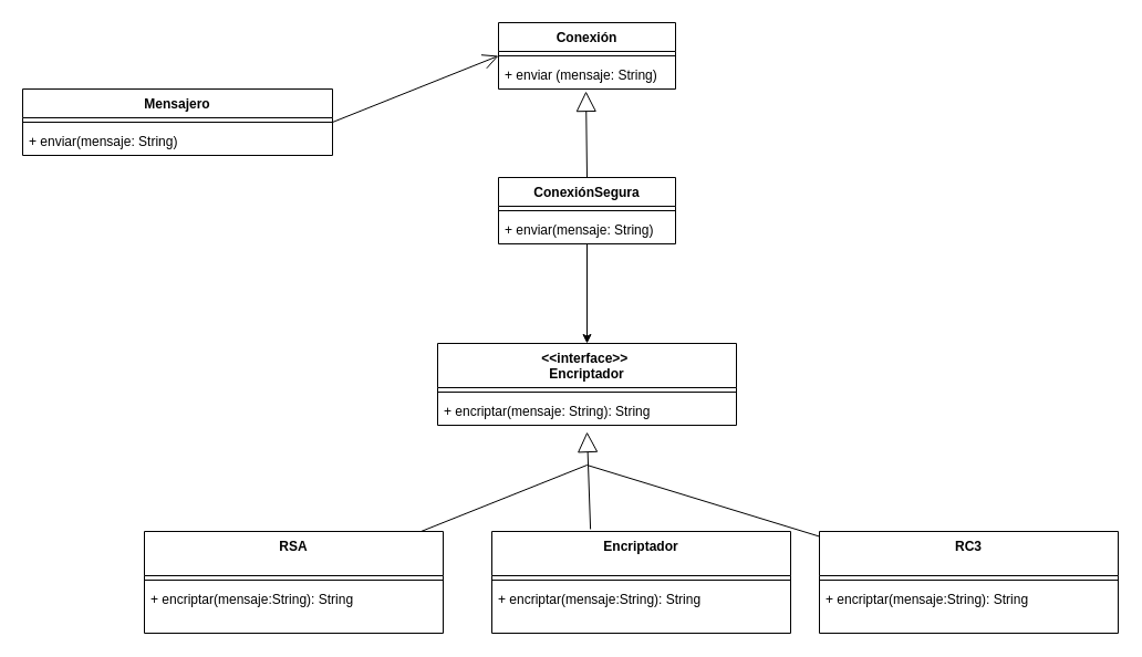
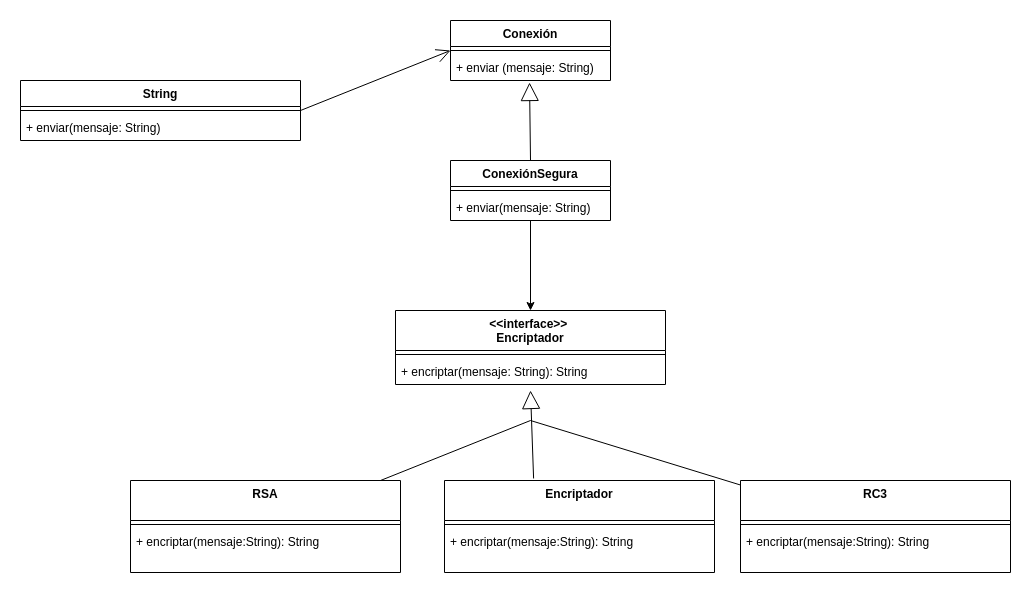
- <mxCell id="2" value="Mensajero" style="swimlane;fontStyle=1;align=center;verticalAlign=top;childLayout=stackLayout;horizontal=1;startSize=26;horizontalStack=0;resizeParent=1;resizeParentMax=0;resizeLast=0;collapsible=1;marginBottom=0;" parent="1" vertex="1"><mxGeometry x="20" y="80" width="280" height="60" as="geometry" /></mxCell>
+ <mxCell id="2" value="String" style="swimlane;fontStyle=1;align=center;verticalAlign=top;childLayout=stackLayout;horizontal=1;startSize=26;horizontalStack=0;resizeParent=1;resizeParentMax=0;resizeLast=0;collapsible=1;marginBottom=0;" parent="1" vertex="1"><mxGeometry x="20" y="80" width="280" height="60" as="geometry" /></mxCell>
